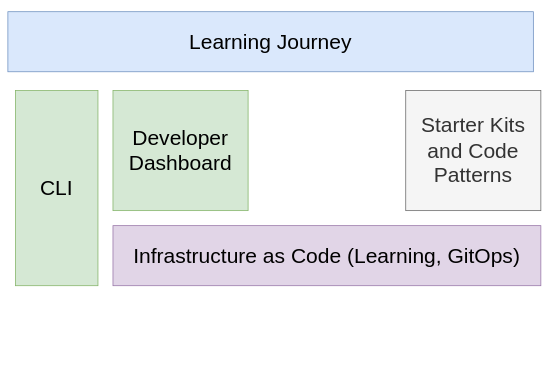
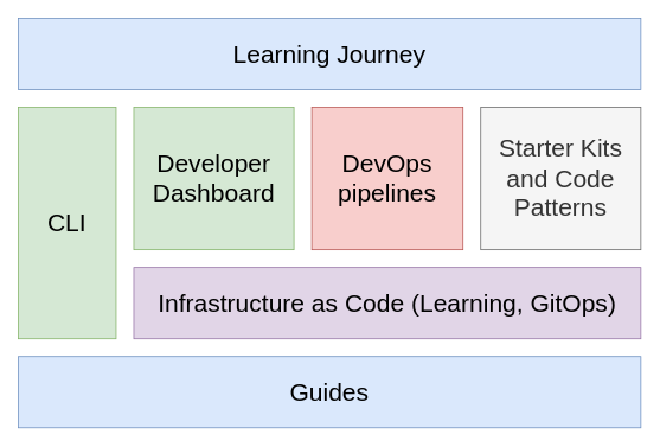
- <mxCell id="4" value="Learning Journey" style="rounded=0;whiteSpace=wrap;html=1;align=center;fillColor=#dae8fc;strokeColor=#6c8ebf;fontSize=28;" parent="1" vertex="1"><mxGeometry x="10" y="15" width="700" height="80" as="geometry" /></mxCell>
+ <mxCell id="4" value="Learning Journey" style="rounded=0;whiteSpace=wrap;html=1;align=center;fillColor=#dae8fc;strokeColor=#6c8ebf;fontSize=28;" parent="1" vertex="1"><mxGeometry x="20" y="20" width="700" height="80" as="geometry" /></mxCell>
+ <mxCell id="6" value="&lt;font style=&quot;font-size: 28px&quot;&gt;DevOps pipelines&lt;/font&gt;" style="rounded=0;whiteSpace=wrap;html=1;align=center;fillColor=#f8cecc;strokeColor=#b85450;" parent="1" vertex="1"><mxGeometry x="350" y="120" width="170" height="160" as="geometry" /></mxCell>
+ <mxCell id="3" value="&lt;font style=&quot;font-size: 28px&quot;&gt;Guides&lt;/font&gt;" style="rounded=0;whiteSpace=wrap;html=1;align=center;fillColor=#dae8fc;strokeColor=#6c8ebf;" parent="1" vertex="1"><mxGeometry x="20" y="400" width="700" height="80" as="geometry" /></mxCell>
